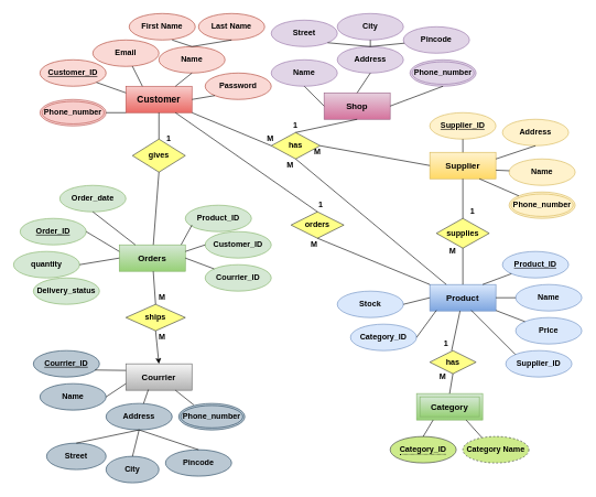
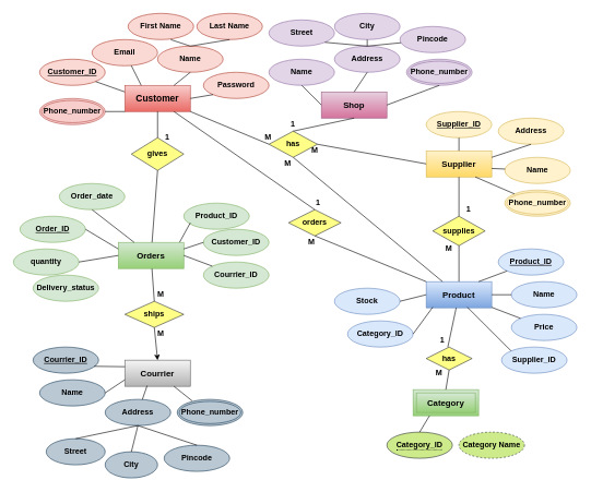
- <mxCell id="70" value="" style="endArrow=none;html=1;rounded=0;entryX=0.286;entryY=0.035;entryDx=0;entryDy=0;entryPerimeter=0;exitX=0.75;exitY=1;exitDx=0;exitDy=0;" parent="1" source="65" target="67" edge="1"><mxGeometry relative="1" as="geometry"><mxPoint x="700" y="670" as="sourcePoint" /><mxPoint x="830" y="670" as="targetPoint" /></mxGeometry></mxCell>
